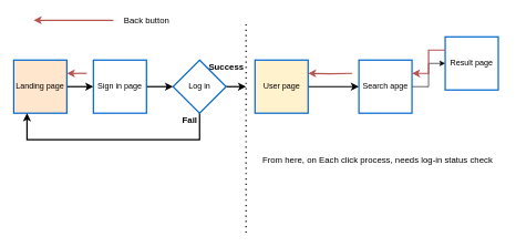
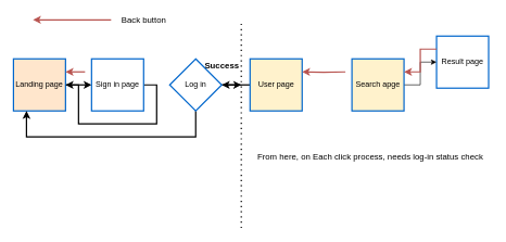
- <mxCell id="5" style="edgeStyle=orthogonalEdgeStyle;rounded=0;orthogonalLoop=1;jettySize=auto;html=1;exitX=1;exitY=0.5;exitDx=0;exitDy=0;strokeWidth=2;entryX=0;entryY=0.5;entryDx=0;entryDy=0;" edge="1" parent="1" source="6" target="15"><mxGeometry relative="1" as="geometry"><mxPoint x="250" y="130" as="targetPoint" /></mxGeometry></mxCell>
+ <mxCell id="5" style="edgeStyle=orthogonalEdgeStyle;rounded=0;orthogonalLoop=1;jettySize=auto;html=1;exitX=1;exitY=0.5;exitDx=0;exitDy=0;strokeWidth=2;" edge="1" parent="1" source="6" target="3"><mxGeometry relative="1" as="geometry"><mxPoint x="250" y="130" as="targetPoint" /></mxGeometry></mxCell>
- <mxCell id="7" style="edgeStyle=orthogonalEdgeStyle;rounded=0;orthogonalLoop=1;jettySize=auto;html=1;entryX=0;entryY=0.5;entryDx=0;entryDy=0;strokeWidth=2;" edge="1" parent="1" source="8" target="10"><mxGeometry relative="1" as="geometry" /></mxCell>
+ <mxCell id="7" style="edgeStyle=orthogonalEdgeStyle;rounded=0;orthogonalLoop=1;jettySize=auto;html=1;strokeWidth=2;" edge="1" parent="1" source="8" target="15"><mxGeometry relative="1" as="geometry" /></mxCell>
- <mxCell id="10" value="Search apge" style="whiteSpace=wrap;html=1;aspect=fixed;strokeWidth=2;strokeColor=#0066CC;" vertex="1" parent="1"><mxGeometry x="540" y="90" width="80" height="80" as="geometry" /></mxCell>
+ <mxCell id="10" value="Search apge" style="whiteSpace=wrap;html=1;aspect=fixed;strokeWidth=2;strokeColor=#0066CC;fillColor=#fff2cc;" vertex="1" parent="1"><mxGeometry x="540" y="90" width="80" height="80" as="geometry" /></mxCell>
- <mxCell id="17" value="&lt;font style=&quot;font-size: 13px&quot;&gt;&lt;b&gt;Fail&lt;/b&gt;&lt;/font&gt;" style="text;html=1;align=center;verticalAlign=middle;resizable=0;points=[];autosize=1;strokeColor=none;" vertex="1" parent="1"><mxGeometry x="265" y="170" width="40" height="20" as="geometry" /></mxCell>
